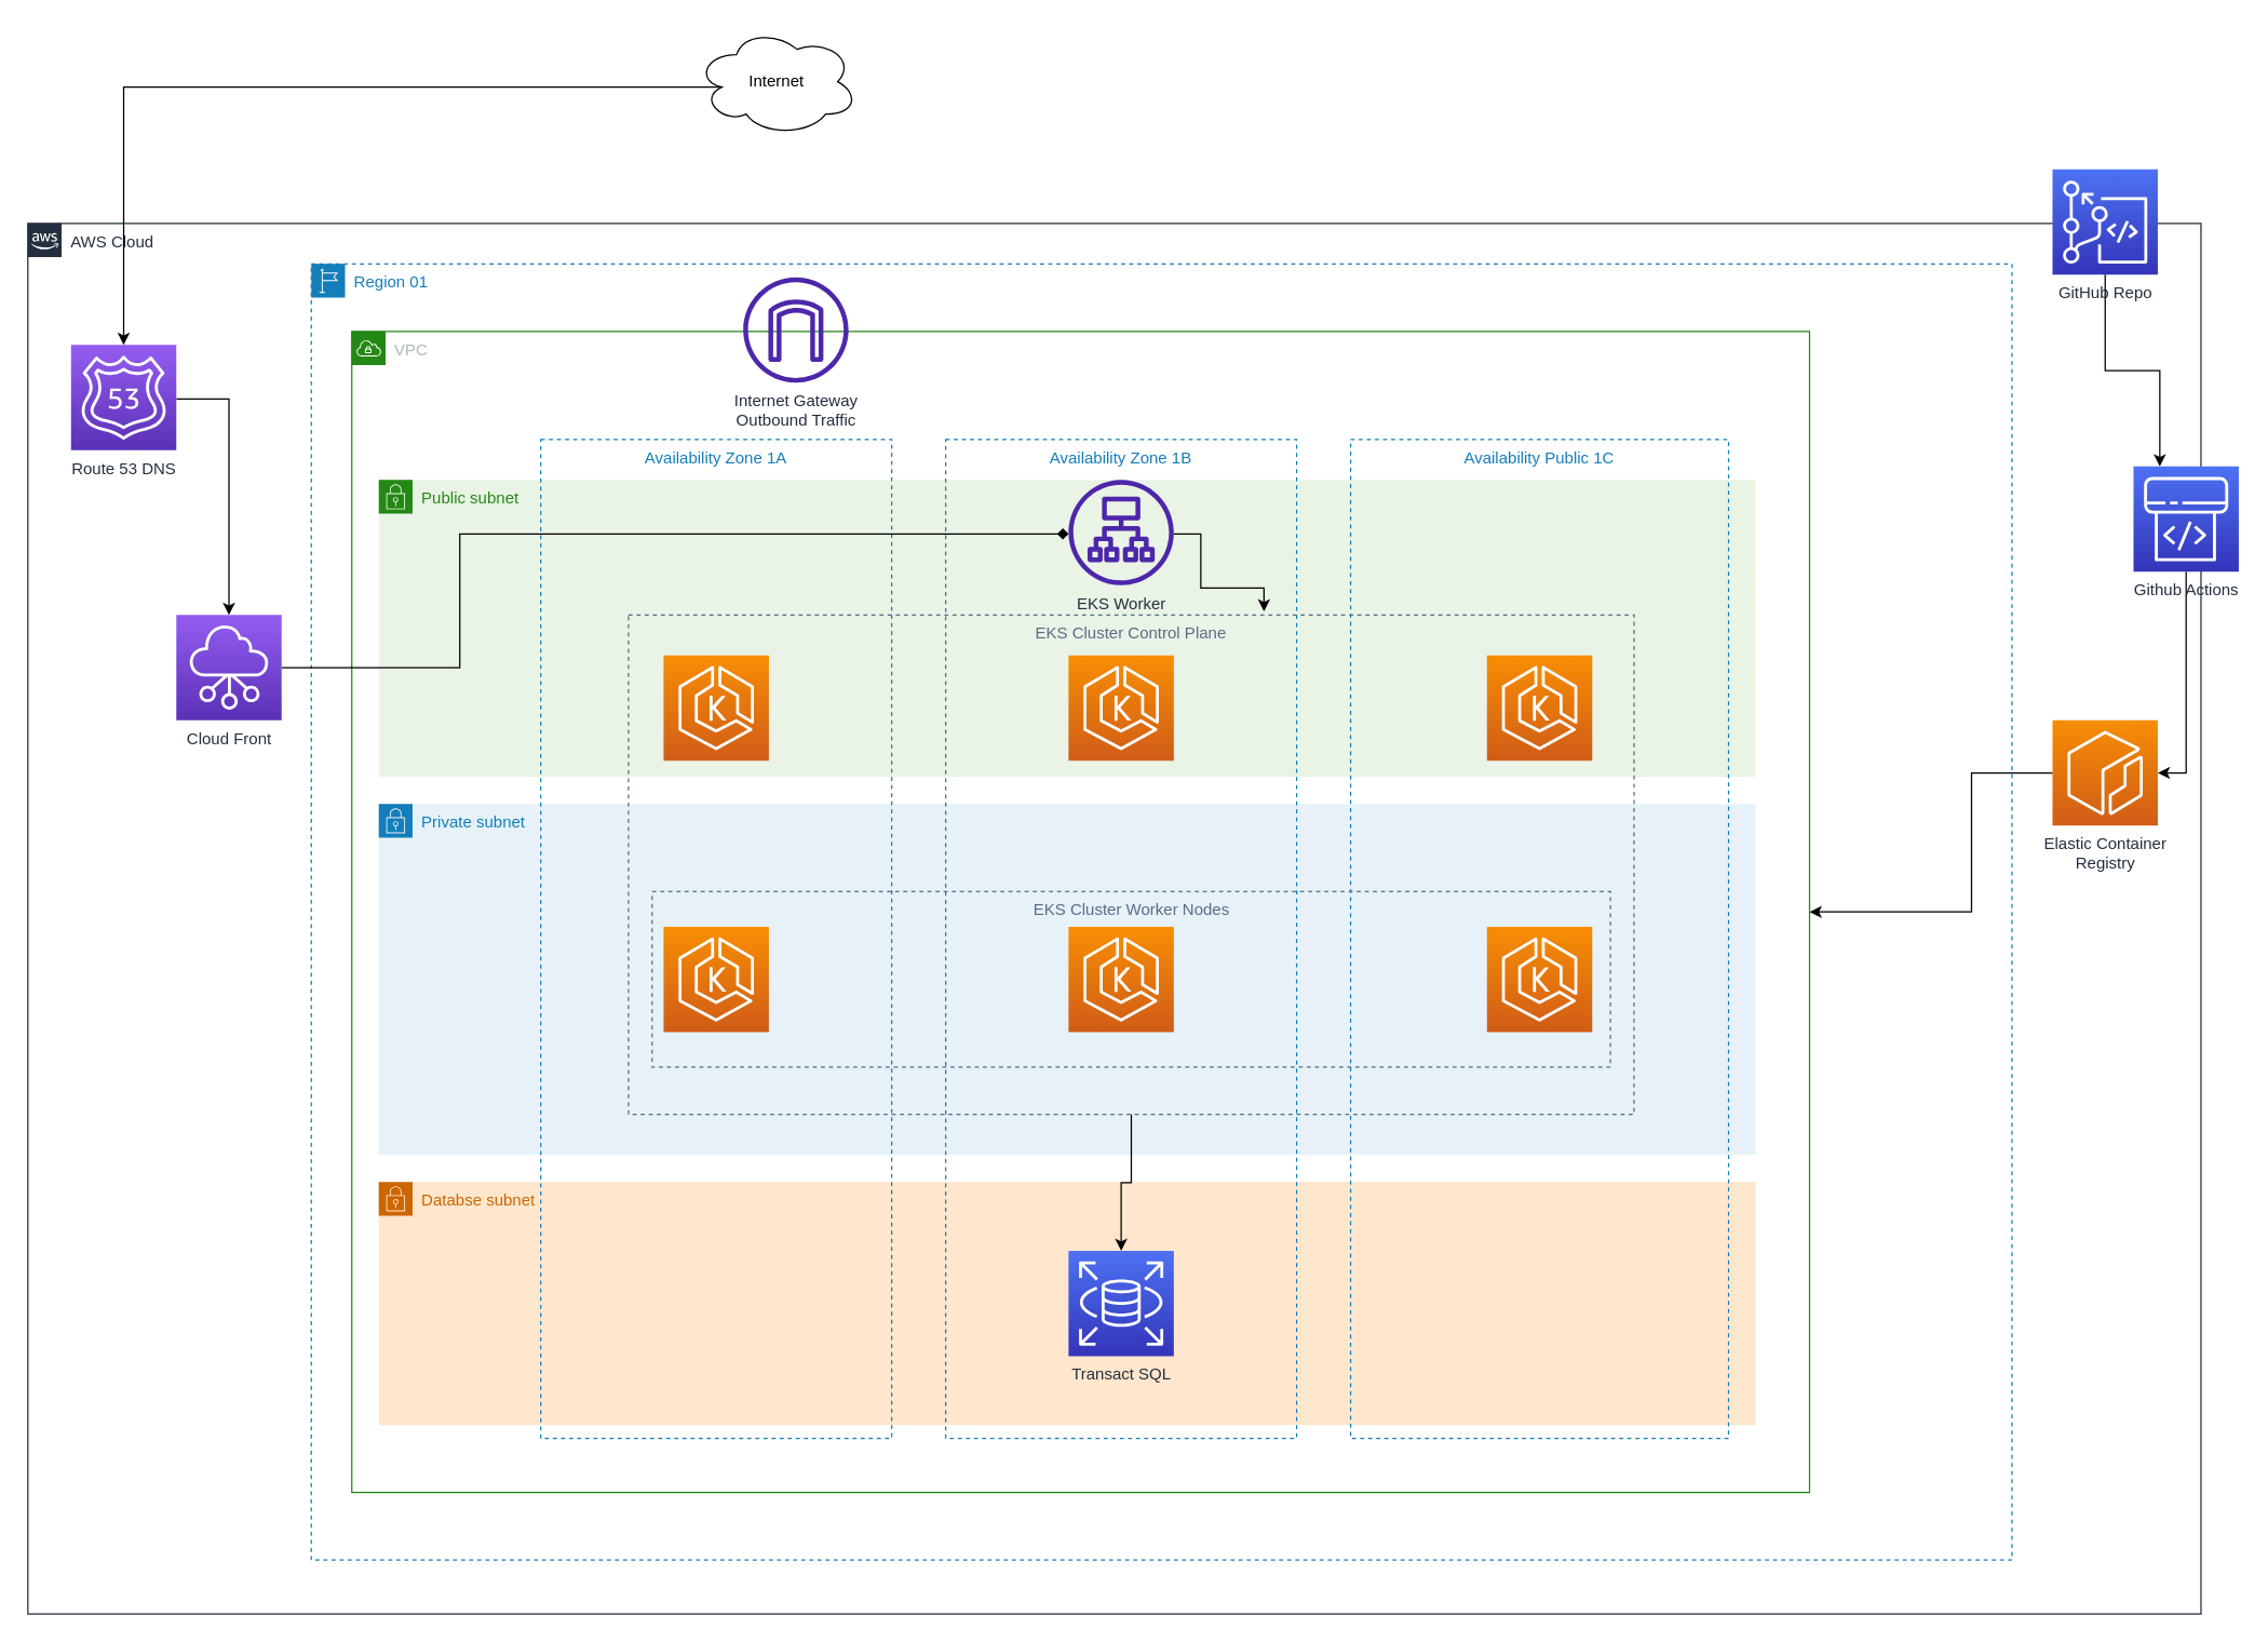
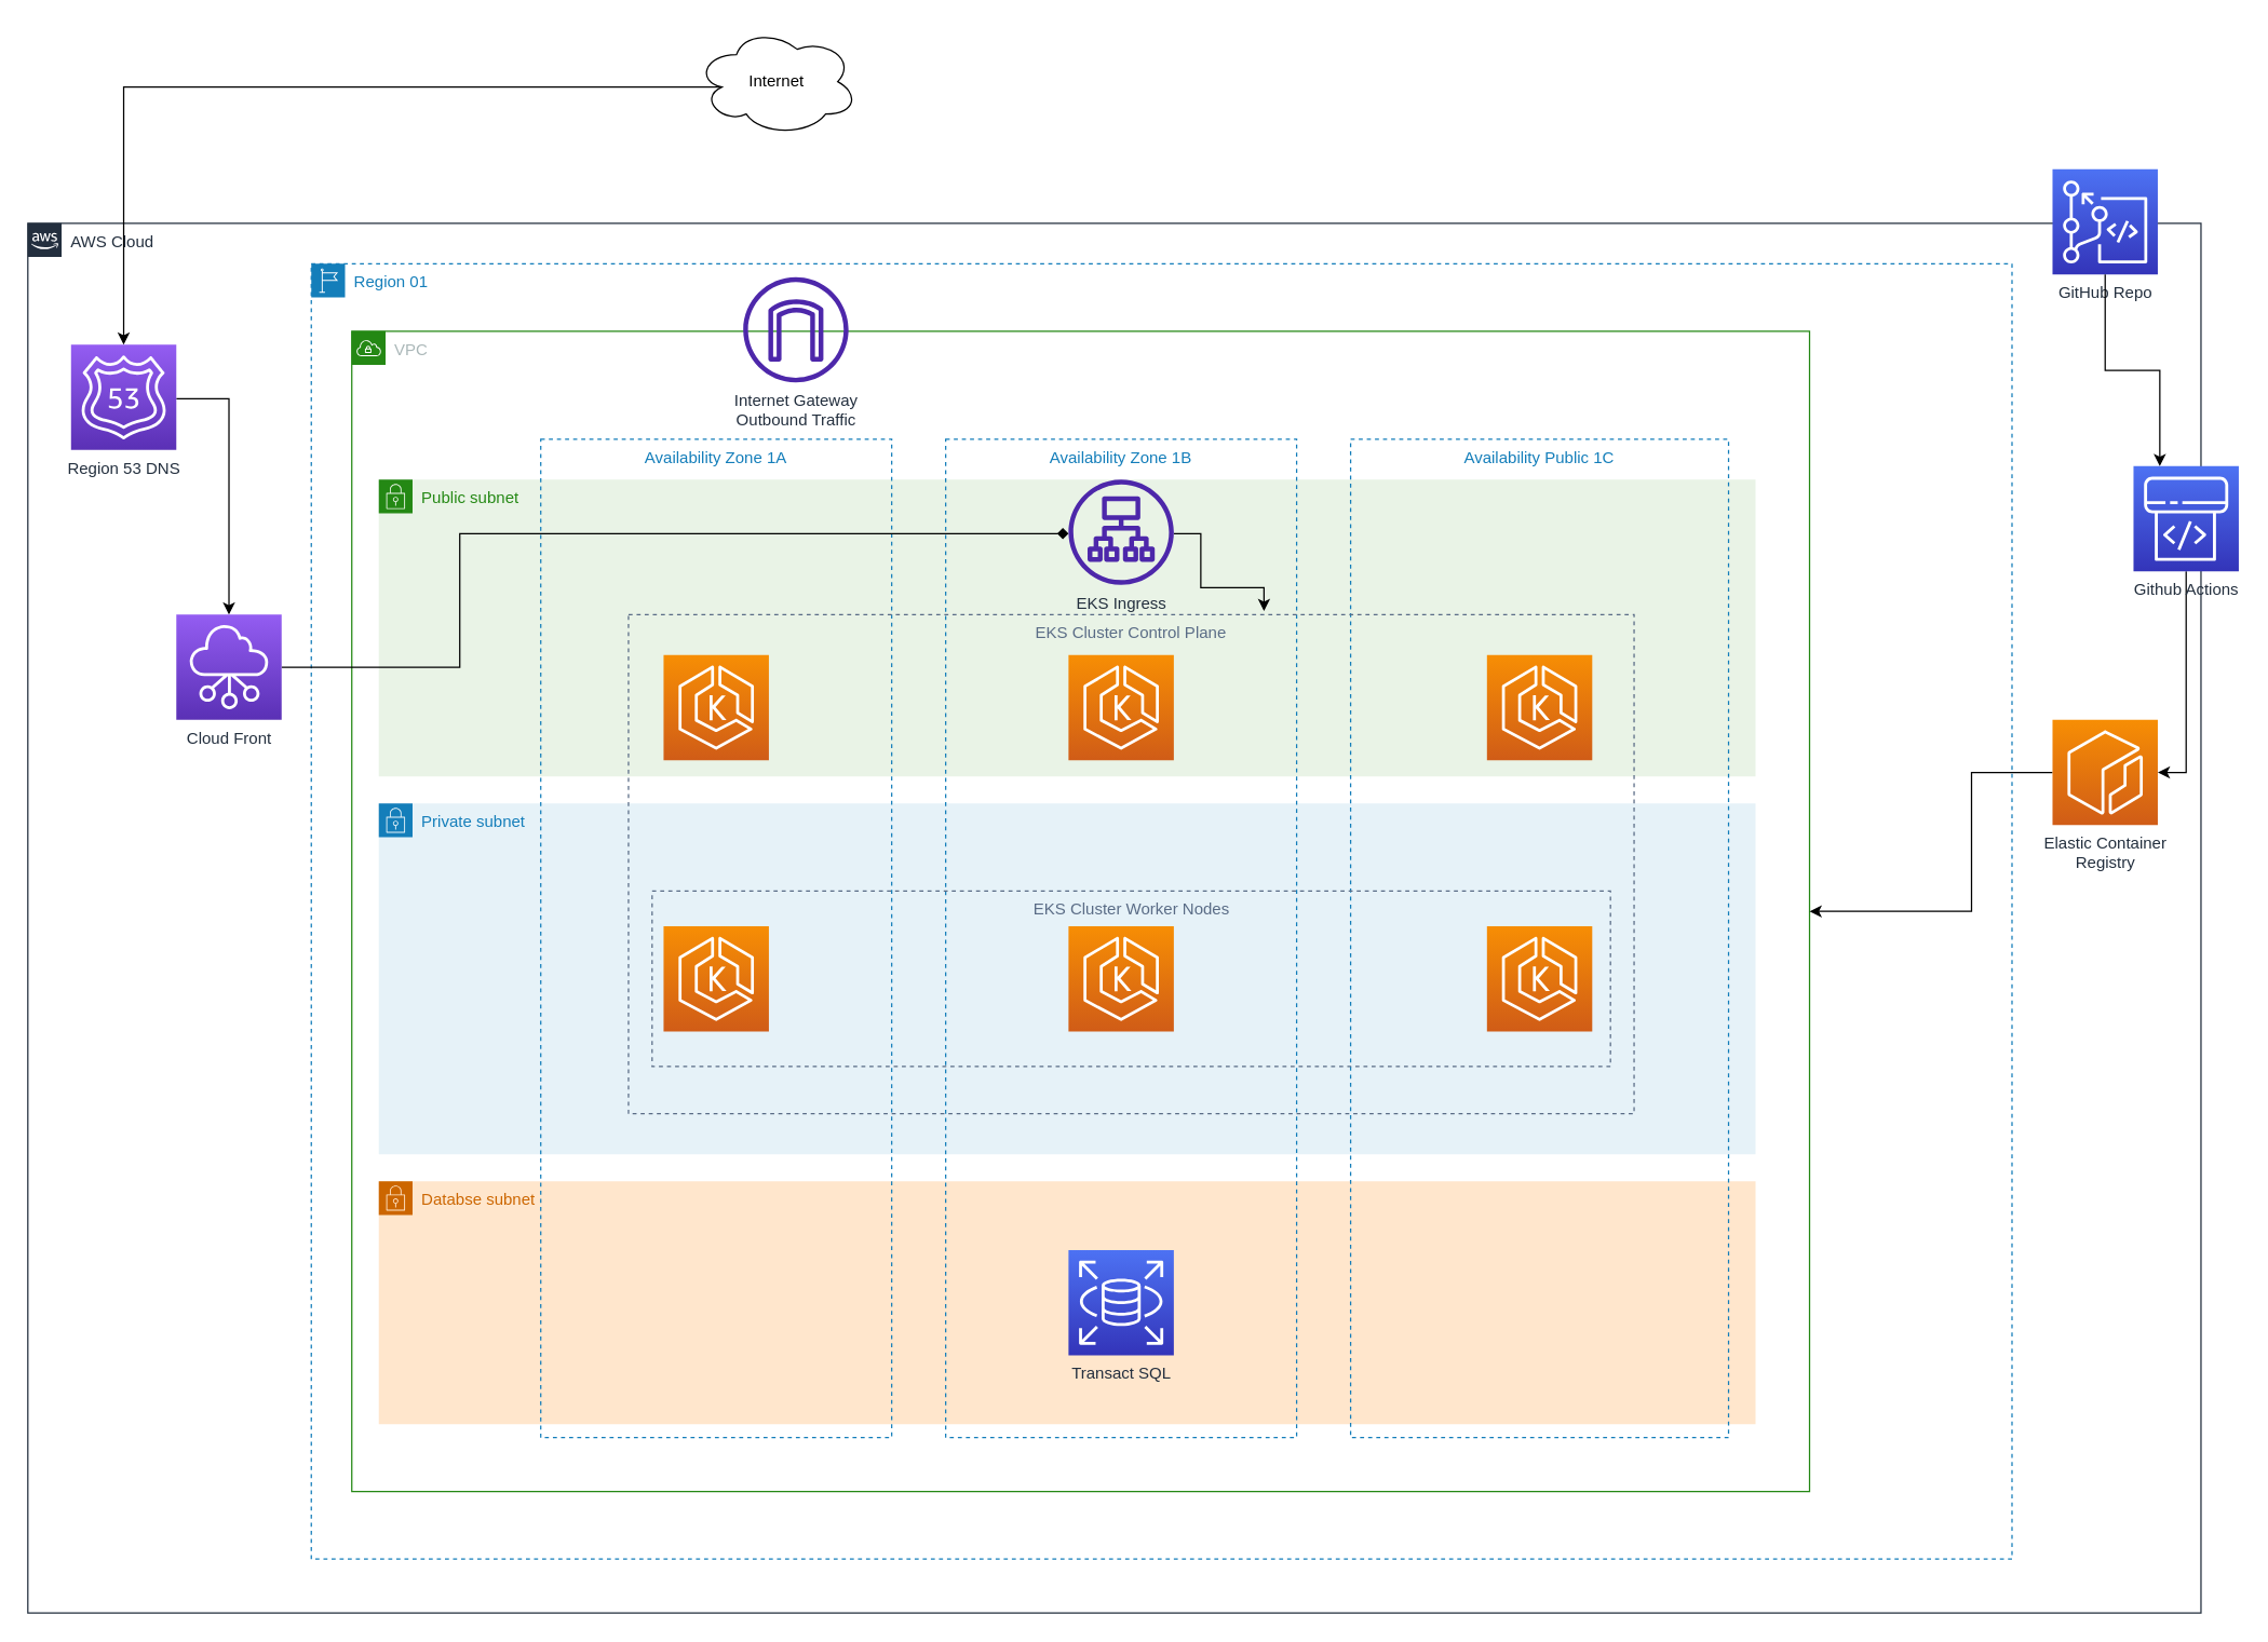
- <mxCell id="26" value="Route 53 DNS&lt;br&gt;" style="sketch=0;points=[[0,0,0],[0.25,0,0],[0.5,0,0],[0.75,0,0],[1,0,0],[0,1,0],[0.25,1,0],[0.5,1,0],[0.75,1,0],[1,1,0],[0,0.25,0],[0,0.5,0],[0,0.75,0],[1,0.25,0],[1,0.5,0],[1,0.75,0]];outlineConnect=0;fontColor=#232F3E;gradientColor=#945DF2;gradientDirection=north;fillColor=#5A30B5;strokeColor=#ffffff;dashed=0;verticalLabelPosition=bottom;verticalAlign=top;align=center;html=1;fontSize=12;fontStyle=0;aspect=fixed;shape=mxgraph.aws4.resourceIcon;resIcon=mxgraph.aws4.route_53;" parent="2" vertex="1"><mxGeometry x="32" y="90" width="78" height="78" as="geometry" /></mxCell>
+ <mxCell id="26" value="Region 53 DNS&lt;br&gt;" style="sketch=0;points=[[0,0,0],[0.25,0,0],[0.5,0,0],[0.75,0,0],[1,0,0],[0,1,0],[0.25,1,0],[0.5,1,0],[0.75,1,0],[1,1,0],[0,0.25,0],[0,0.5,0],[0,0.75,0],[1,0.25,0],[1,0.5,0],[1,0.75,0]];outlineConnect=0;fontColor=#232F3E;gradientColor=#945DF2;gradientDirection=north;fillColor=#5A30B5;strokeColor=#ffffff;dashed=0;verticalLabelPosition=bottom;verticalAlign=top;align=center;html=1;fontSize=12;fontStyle=0;aspect=fixed;shape=mxgraph.aws4.resourceIcon;resIcon=mxgraph.aws4.route_53;" parent="2" vertex="1"><mxGeometry x="32" y="90" width="78" height="78" as="geometry" /></mxCell>
- <mxCell id="24" value="EKS Worker" style="sketch=0;outlineConnect=0;fontColor=#232F3E;gradientColor=none;fillColor=#4D27AA;strokeColor=none;dashed=0;verticalLabelPosition=bottom;verticalAlign=top;align=center;html=1;fontSize=12;fontStyle=0;aspect=fixed;pointerEvents=1;shape=mxgraph.aws4.application_load_balancer;" parent="4" vertex="1"><mxGeometry x="531" y="110" width="78" height="78" as="geometry" /></mxCell>
+ <mxCell id="24" value="EKS Ingress" style="sketch=0;outlineConnect=0;fontColor=#232F3E;gradientColor=none;fillColor=#4D27AA;strokeColor=none;dashed=0;verticalLabelPosition=bottom;verticalAlign=top;align=center;html=1;fontSize=12;fontStyle=0;aspect=fixed;pointerEvents=1;shape=mxgraph.aws4.application_load_balancer;" parent="4" vertex="1"><mxGeometry x="531" y="110" width="78" height="78" as="geometry" /></mxCell>
- <mxCell id="19" style="edgeStyle=orthogonalEdgeStyle;rounded=0;orthogonalLoop=1;jettySize=auto;html=1;exitX=0.5;exitY=1;exitDx=0;exitDy=0;entryX=0.5;entryY=0;entryDx=0;entryDy=0;entryPerimeter=0;" parent="4" source="20" target="22" edge="1"><mxGeometry relative="1" as="geometry" /></mxCell>
